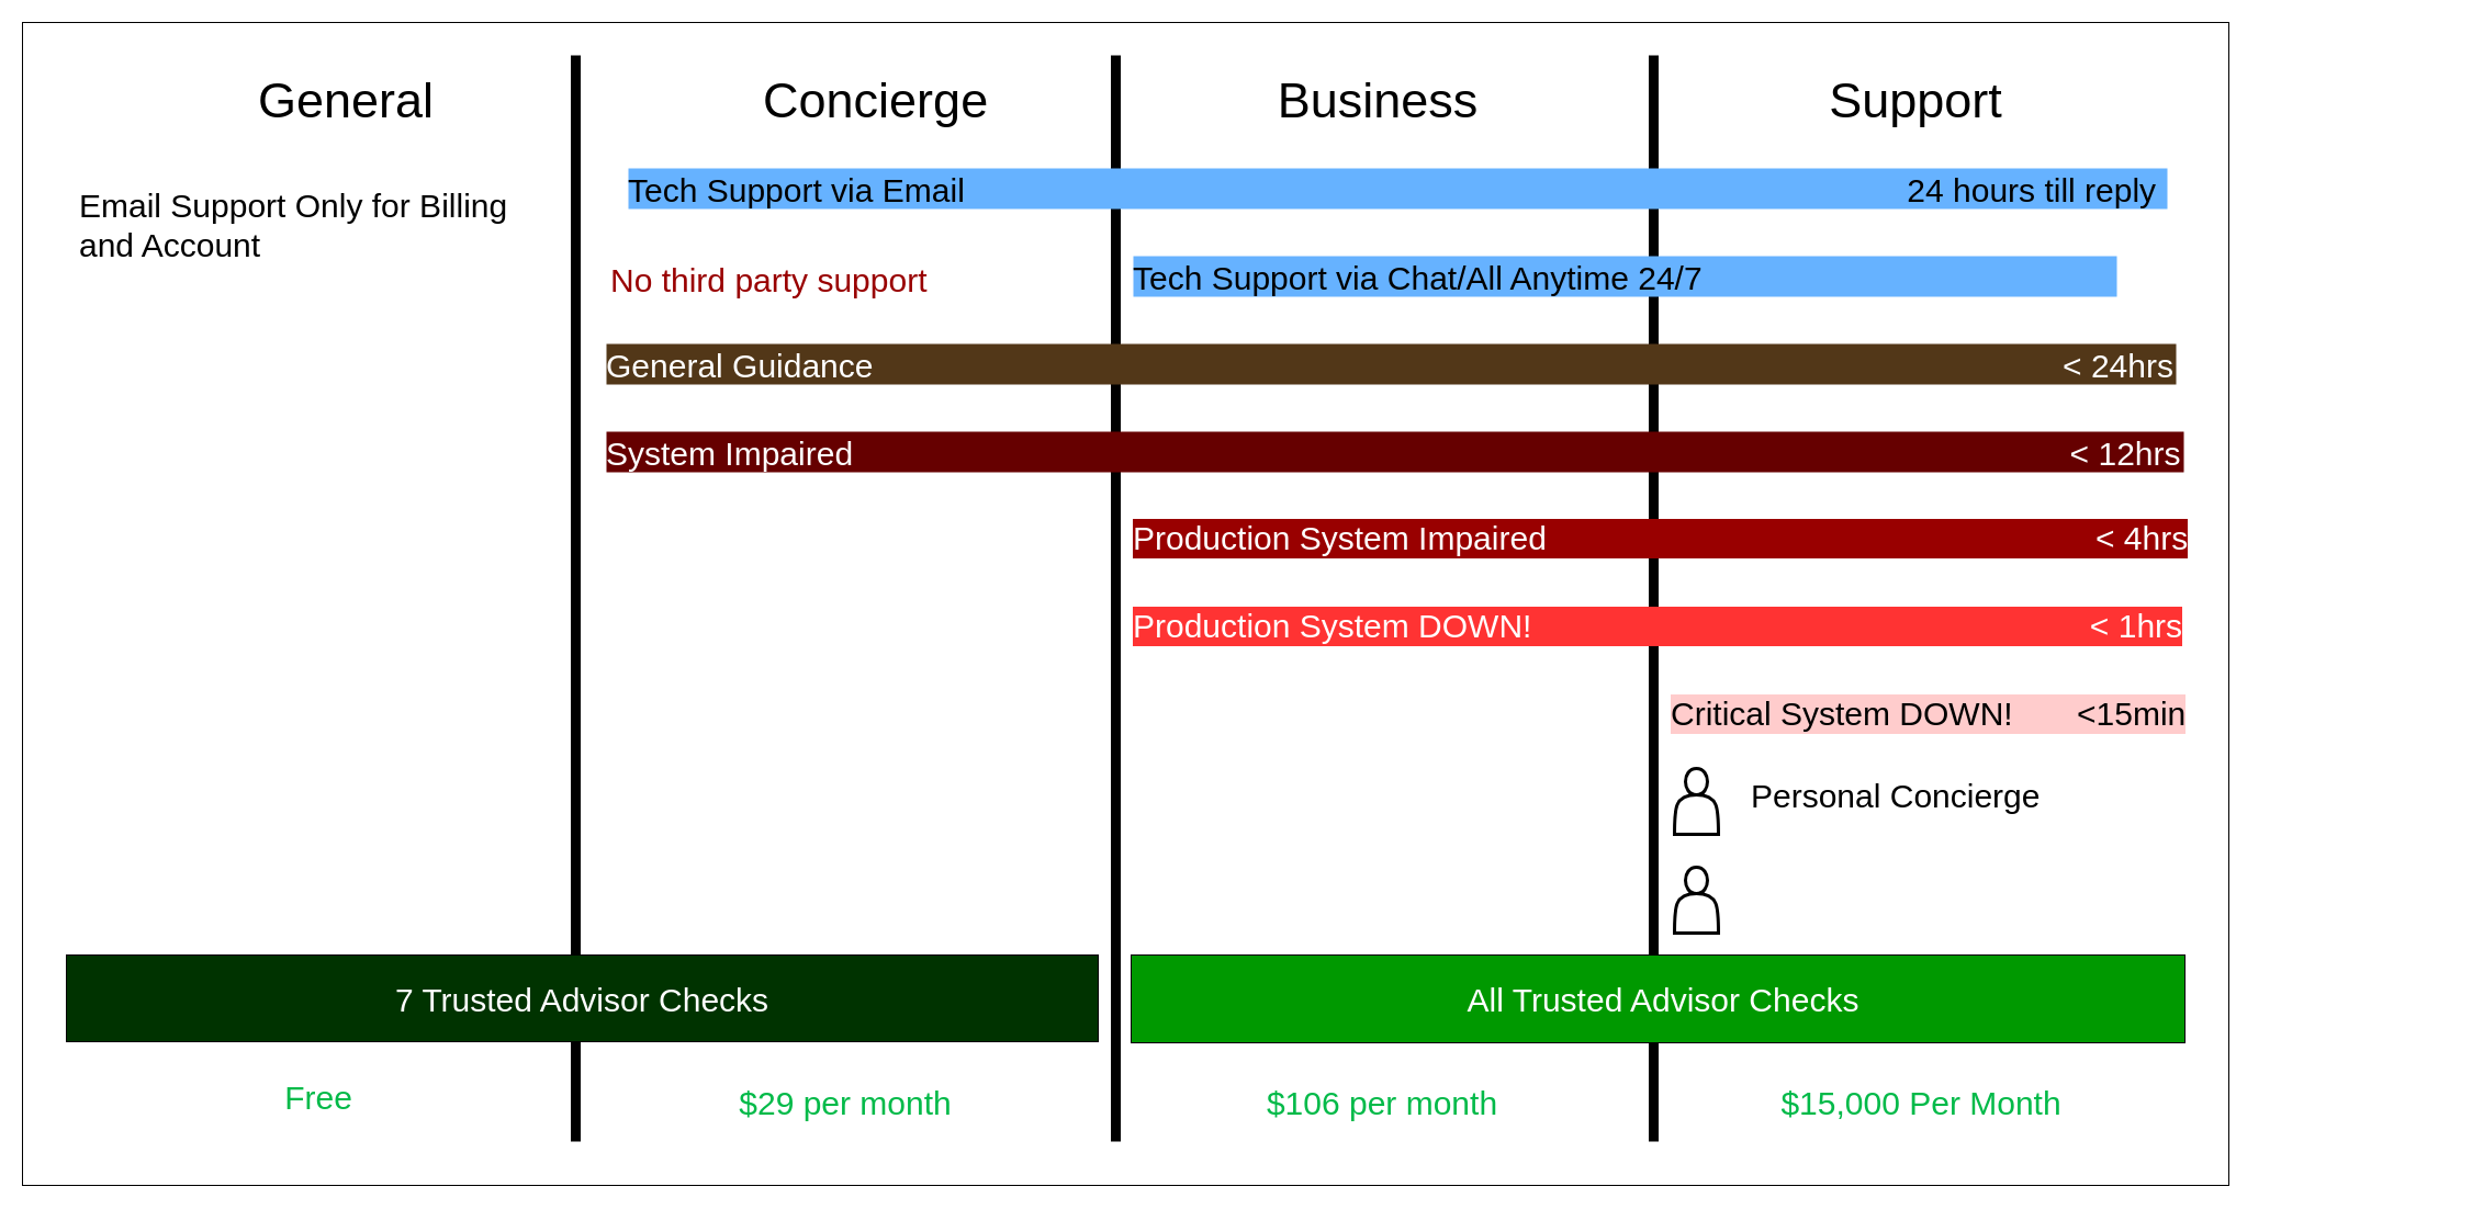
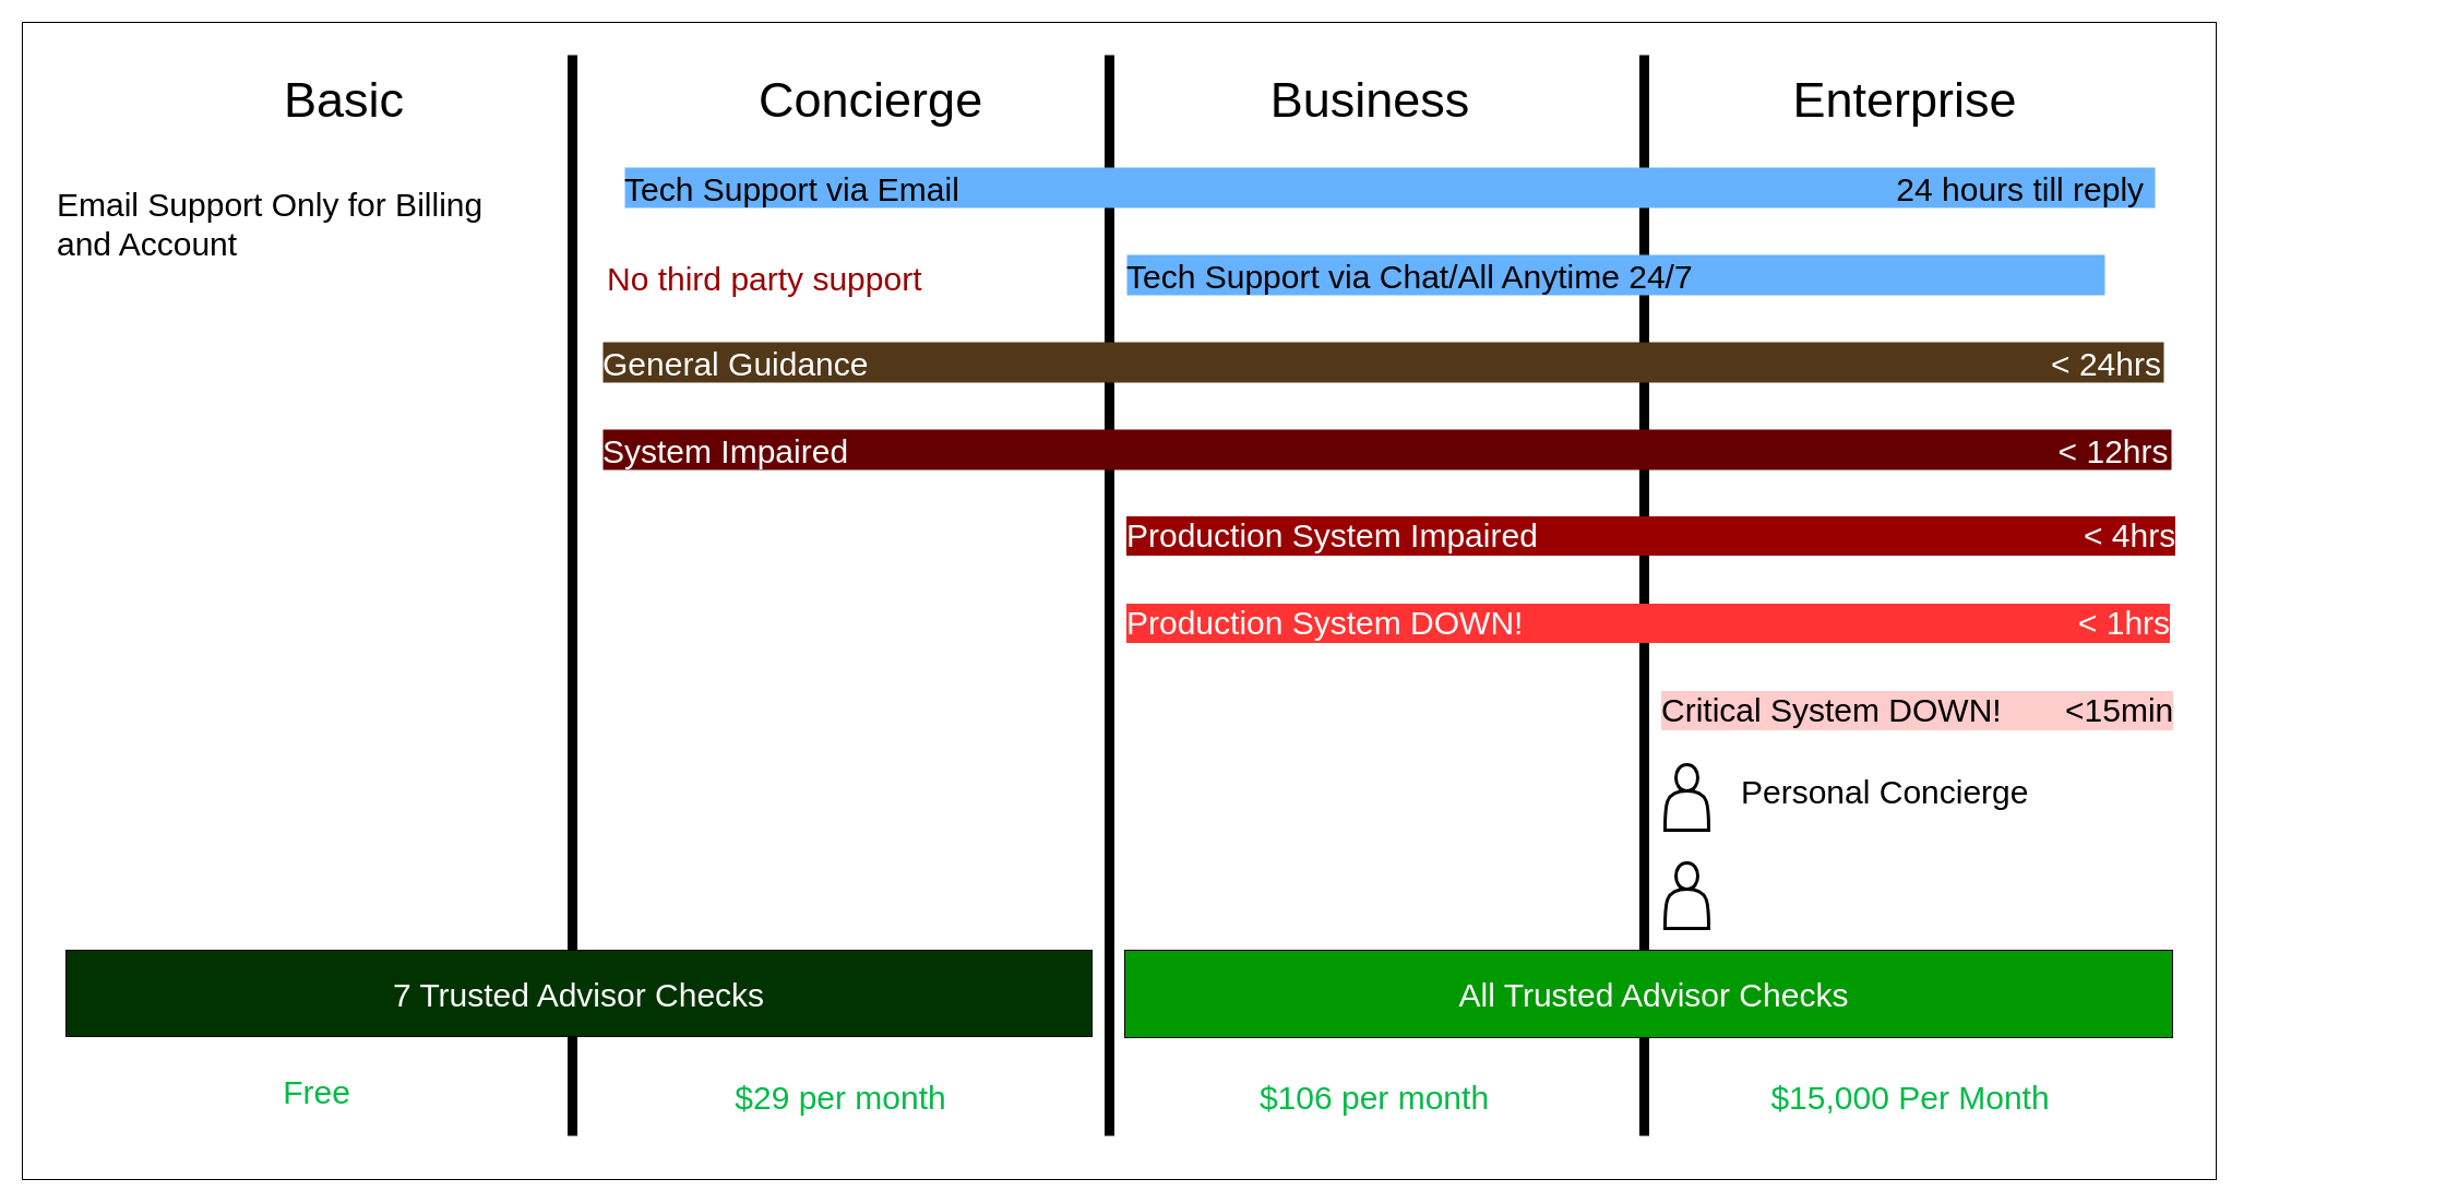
- <mxCell id="12" value="General" style="text;strokeColor=none;fillColor=none;align=center;verticalAlign=middle;rounded=0;fontSize=45;" parent="3" vertex="1"><mxGeometry x="190" y="40" width="250" height="90" as="geometry" /></mxCell>
+ <mxCell id="12" value="Basic" style="text;strokeColor=none;fillColor=none;align=center;verticalAlign=middle;rounded=0;fontSize=45;" parent="3" vertex="1"><mxGeometry x="190" y="40" width="250" height="90" as="geometry" /></mxCell>
- <mxCell id="10" value="Support" style="text;strokeColor=none;fillColor=none;align=center;verticalAlign=middle;rounded=0;fontSize=45;" parent="3" vertex="1"><mxGeometry x="1620" y="40" width="250" height="90" as="geometry" /></mxCell>
+ <mxCell id="10" value="Enterprise" style="text;strokeColor=none;fillColor=none;align=center;verticalAlign=middle;rounded=0;fontSize=45;" parent="3" vertex="1"><mxGeometry x="1620" y="40" width="250" height="90" as="geometry" /></mxCell>
- <mxCell id="9" value="Email Support Only for Billing and Account" style="text;strokeColor=none;fillColor=none;align=left;verticalAlign=middle;whiteSpace=wrap;rounded=0;fontSize=30;" parent="3" vertex="1"><mxGeometry x="70" y="150" width="450" height="110" as="geometry" /></mxCell>
+ <mxCell id="9" value="Email Support Only for Billing and Account" style="text;strokeColor=none;fillColor=none;align=left;verticalAlign=middle;whiteSpace=wrap;rounded=0;fontSize=30;" parent="3" vertex="1"><mxGeometry x="50" y="150" width="450" height="110" as="geometry" /></mxCell>
